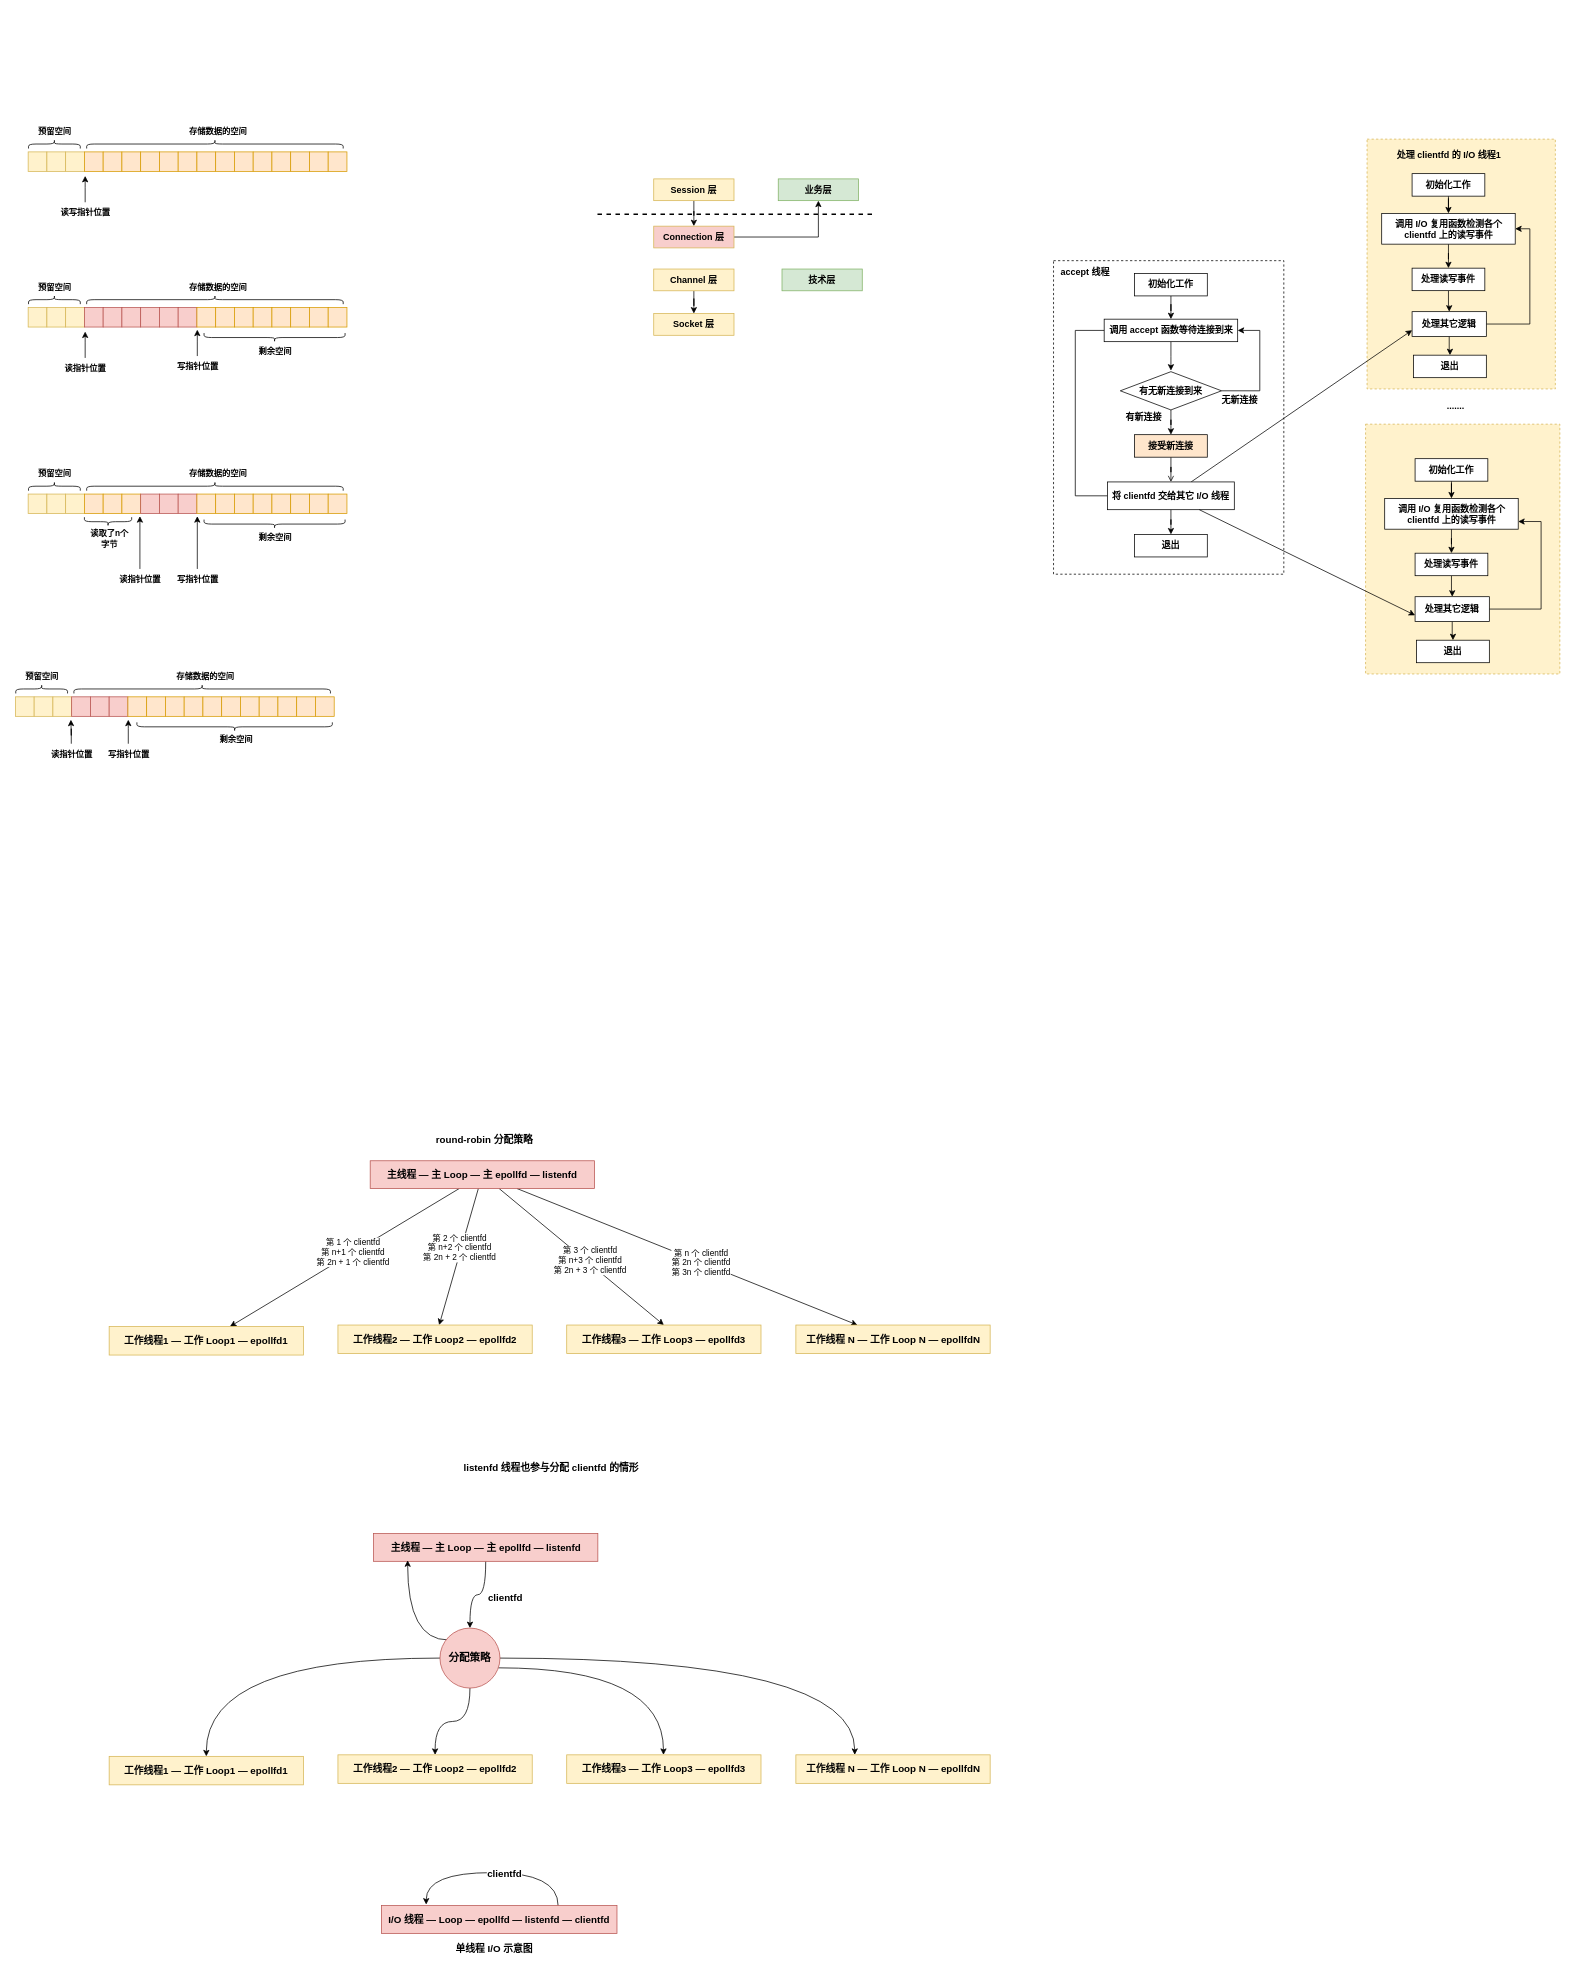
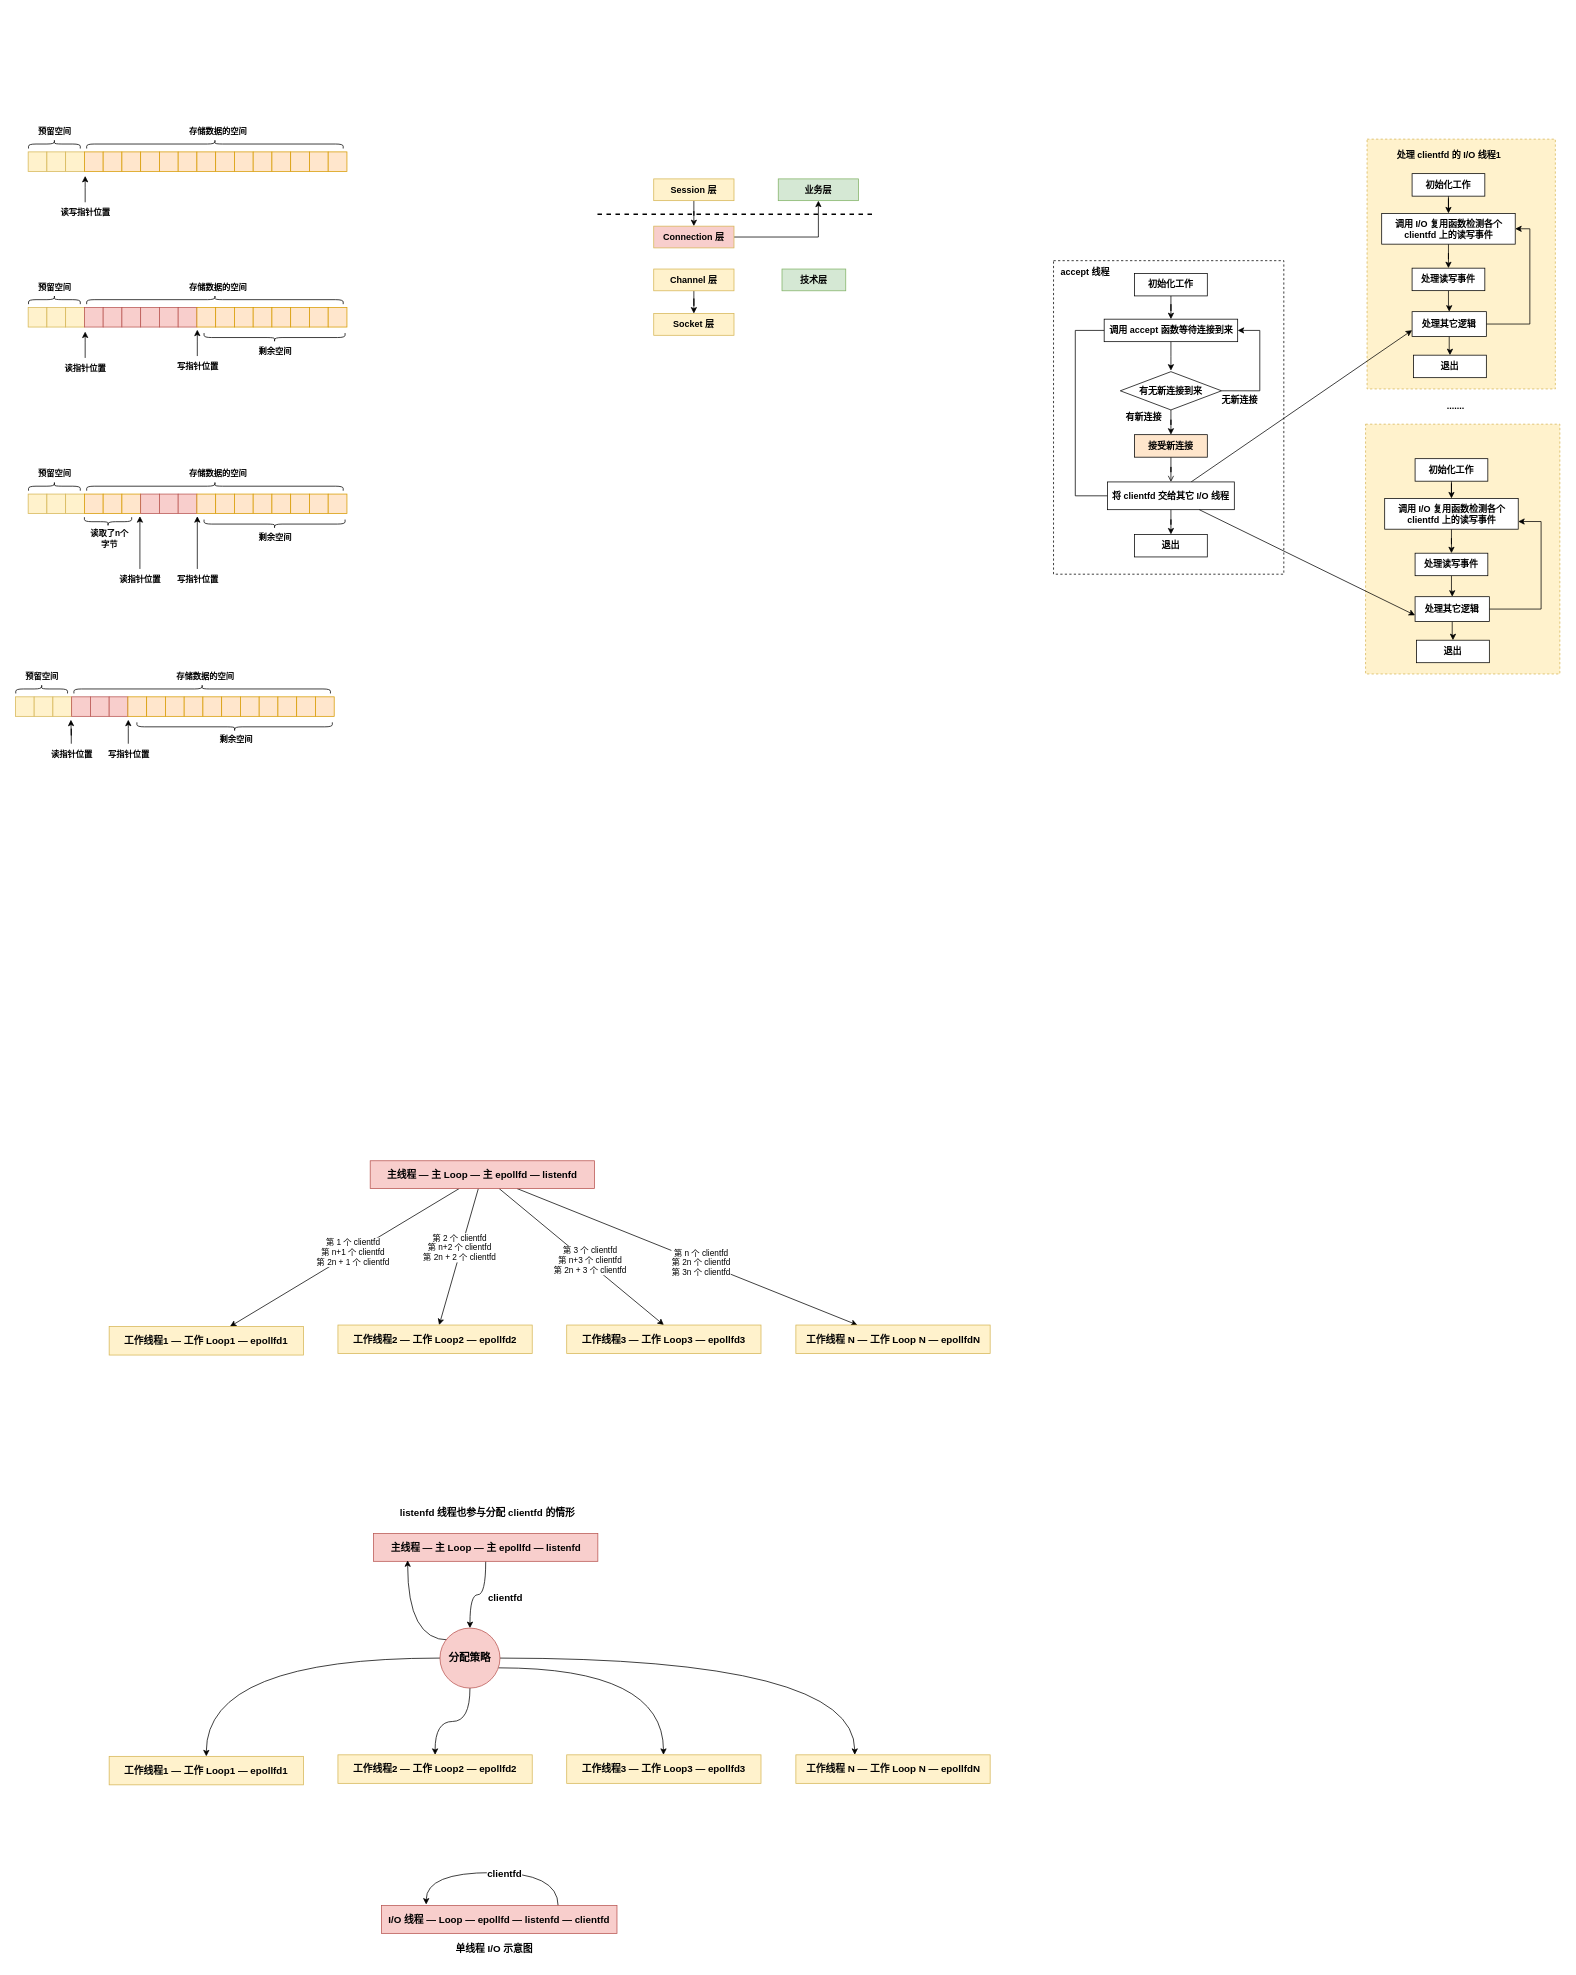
- <mxCell id="119" value="&lt;b&gt;技术层&lt;/b&gt;" style="rounded=0;whiteSpace=wrap;html=1;fillColor=#d5e8d4;strokeColor=#82b366;" parent="1" vertex="1"><mxGeometry x="1042" y="358.17" width="107" height="29" as="geometry" /></mxCell>
+ <mxCell id="119" value="&lt;b&gt;技术层&lt;/b&gt;" style="rounded=0;whiteSpace=wrap;html=1;fillColor=#d5e8d4;strokeColor=#82b366;" parent="1" vertex="1"><mxGeometry x="1042" y="358.17" width="85" height="29" as="geometry" /></mxCell>
- <mxCell id="174" value="&lt;b&gt;&lt;font style=&quot;font-size: 13px;&quot;&gt;round-robin 分配策略&lt;/font&gt;&lt;/b&gt;" style="text;html=1;align=center;verticalAlign=middle;resizable=0;points=[];autosize=1;strokeColor=none;fillColor=none;" vertex="1" parent="1"><mxGeometry x="571" y="1505" width="147" height="28" as="geometry" /></mxCell>
- <mxCell id="181" value="&lt;b&gt;&lt;font style=&quot;font-size: 13px;&quot;&gt;listenfd 线程也参与分配 clientfd 的情形&lt;/font&gt;&lt;/b&gt;" style="text;html=1;align=center;verticalAlign=middle;resizable=0;points=[];autosize=1;strokeColor=none;fillColor=none;" vertex="1" parent="1"><mxGeometry x="608.5" y="1942" width="251" height="28" as="geometry" /></mxCell>
+ <mxCell id="181" value="&lt;b&gt;&lt;font style=&quot;font-size: 13px;&quot;&gt;listenfd 线程也参与分配 clientfd 的情形&lt;/font&gt;&lt;/b&gt;" style="text;html=1;align=center;verticalAlign=middle;resizable=0;points=[];autosize=1;strokeColor=none;fillColor=none;" vertex="1" parent="1"><mxGeometry x="523.5" y="2002" width="251" height="28" as="geometry" /></mxCell>
